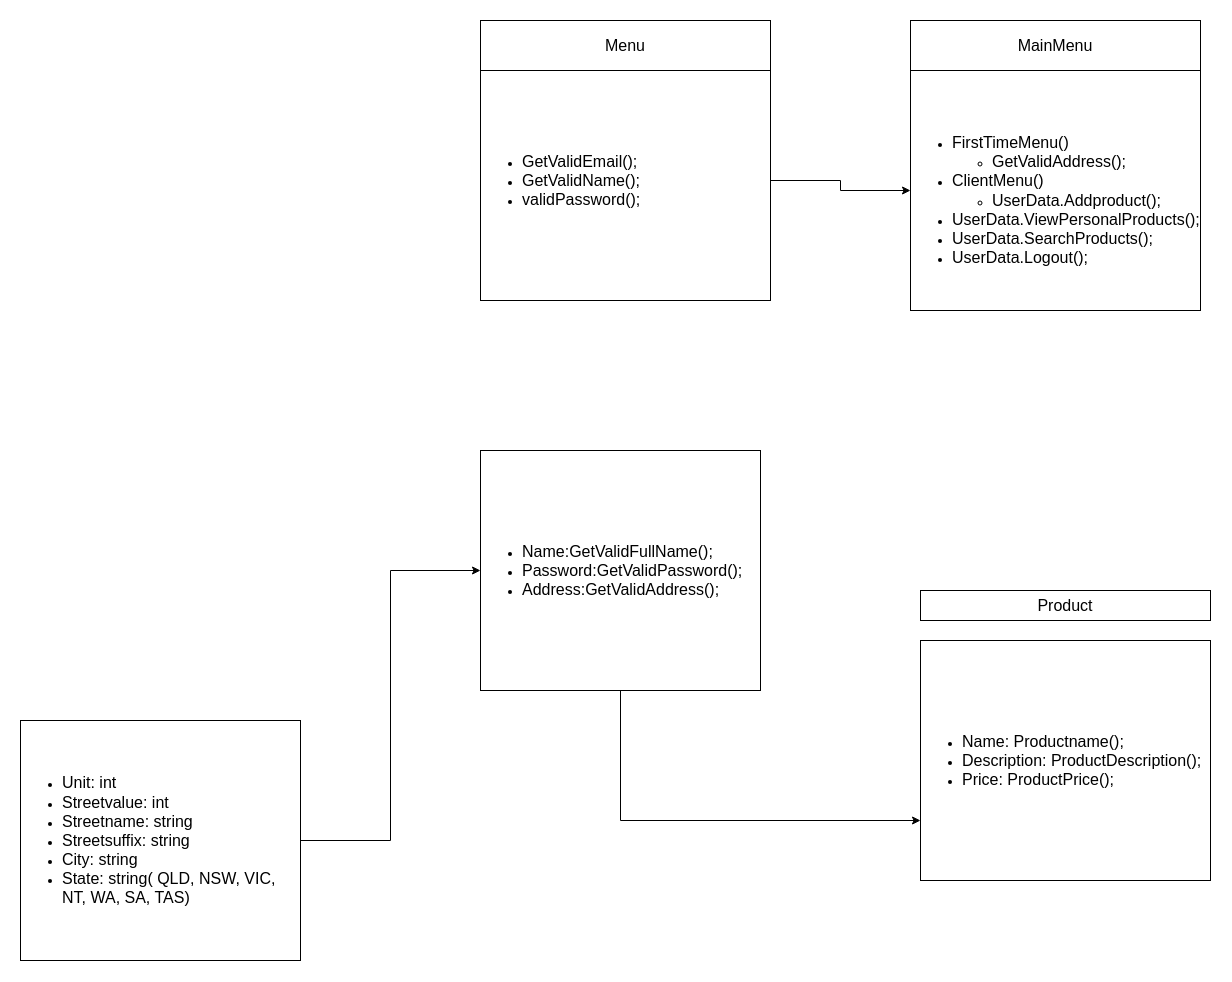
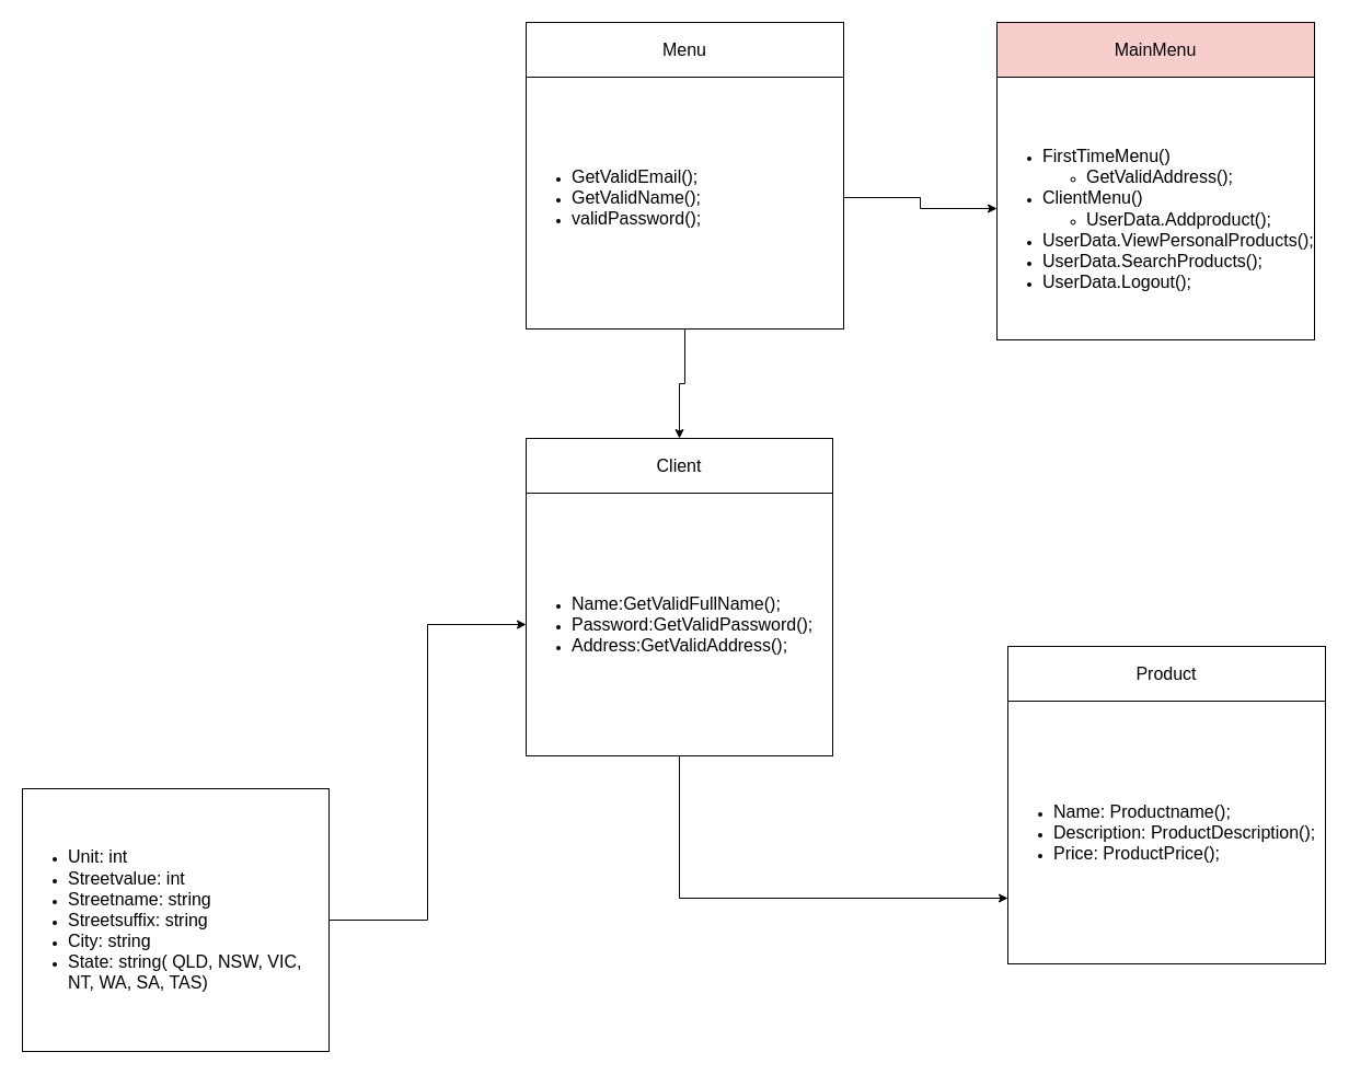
- <mxCell id="14" value="&lt;font size=&quot;3&quot;&gt;MainMenu&lt;/font&gt;" style="rounded=0;whiteSpace=wrap;html=1;" vertex="1" parent="1"><mxGeometry x="910" y="20" width="290" height="50" as="geometry" /></mxCell>
+ <mxCell id="14" value="&lt;font size=&quot;3&quot;&gt;MainMenu&lt;/font&gt;" style="rounded=0;whiteSpace=wrap;html=1;fillColor=#f8cecc;" vertex="1" parent="1"><mxGeometry x="910" y="20" width="290" height="50" as="geometry" /></mxCell>
+ <mxCell id="9" style="edgeStyle=orthogonalEdgeStyle;rounded=0;orthogonalLoop=1;jettySize=auto;html=1;exitX=0.5;exitY=1;exitDx=0;exitDy=0;entryX=0.5;entryY=0;entryDx=0;entryDy=0;fontFamily=Verdana;fontSize=18;" edge="1" parent="1" source="11" target="6"><mxGeometry relative="1" as="geometry" /></mxCell>
+ <mxCell id="6" value="&lt;font size=&quot;3&quot;&gt;Client&lt;/font&gt;" style="rounded=0;whiteSpace=wrap;html=1;" vertex="1" parent="1"><mxGeometry x="480" y="400" width="280" height="50" as="geometry" /></mxCell>
- <mxCell id="3" value="&lt;font size=&quot;3&quot;&gt;Product&lt;/font&gt;" style="rounded=0;whiteSpace=wrap;html=1;" vertex="1" parent="1"><mxGeometry x="920" y="590" width="290" height="30" as="geometry" /></mxCell>
+ <mxCell id="3" value="&lt;font size=&quot;3&quot;&gt;Product&lt;/font&gt;" style="rounded=0;whiteSpace=wrap;html=1;" vertex="1" parent="1"><mxGeometry x="920" y="590" width="290" height="50" as="geometry" /></mxCell>
